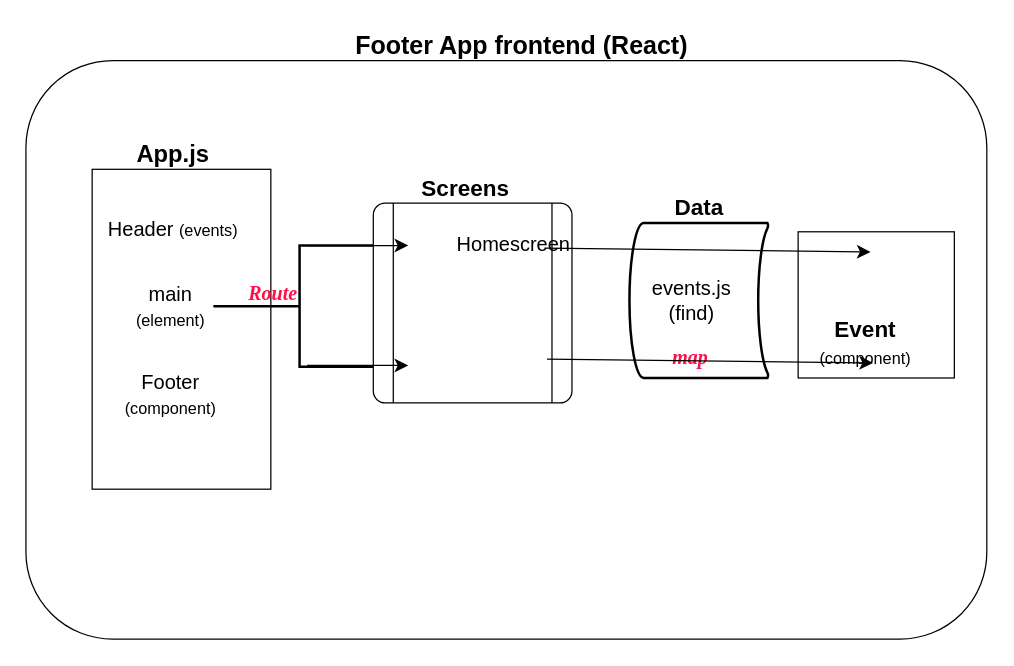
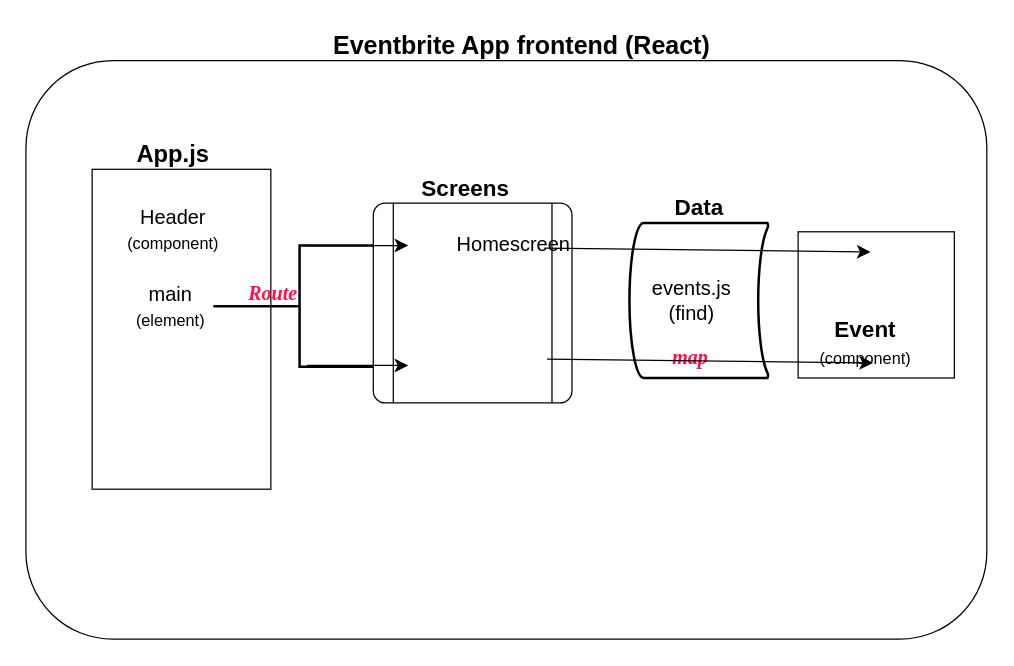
- <mxCell id="8" value="&lt;b&gt;&lt;font style=&quot;font-size: 20px;&quot;&gt;Footer App frontend (React)&lt;/font&gt;&lt;/b&gt;" style="text;strokeColor=none;fillColor=none;html=1;align=center;verticalAlign=middle;whiteSpace=wrap;rounded=0;fontSize=16;labelBackgroundColor=none;" vertex="1" parent="1"><mxGeometry x="263" y="20" width="308" height="30" as="geometry" /></mxCell>
+ <mxCell id="8" value="&lt;b&gt;&lt;font style=&quot;font-size: 20px;&quot;&gt;Eventbrite App frontend (React)&lt;/font&gt;&lt;/b&gt;" style="text;strokeColor=none;fillColor=none;html=1;align=center;verticalAlign=middle;whiteSpace=wrap;rounded=0;fontSize=16;labelBackgroundColor=none;" vertex="1" parent="1"><mxGeometry x="263" y="20" width="308" height="30" as="geometry" /></mxCell>
- <mxCell id="12" value="Header &lt;font style=&quot;font-size: 13px;&quot;&gt;(events)&lt;/font&gt;" style="text;strokeColor=none;fillColor=none;html=1;align=center;verticalAlign=middle;whiteSpace=wrap;rounded=0;fontSize=16;labelBackgroundColor=none;" vertex="1" parent="9"><mxGeometry x="2" y="59" width="126" height="30" as="geometry" /></mxCell>
+ <mxCell id="12" value="Header &lt;font style=&quot;font-size: 13px;&quot;&gt;(component)&lt;/font&gt;" style="text;strokeColor=none;fillColor=none;html=1;align=center;verticalAlign=middle;whiteSpace=wrap;rounded=0;fontSize=16;labelBackgroundColor=none;" vertex="1" parent="9"><mxGeometry x="2" y="59" width="126" height="30" as="geometry" /></mxCell>
- <mxCell id="14" value="Footer &lt;font style=&quot;font-size: 13px;&quot;&gt;(component)&lt;/font&gt;" style="text;strokeColor=none;fillColor=none;html=1;align=center;verticalAlign=middle;whiteSpace=wrap;rounded=0;fontSize=16;labelBackgroundColor=none;" vertex="1" parent="9"><mxGeometry x="3" y="191" width="120" height="30" as="geometry" /></mxCell>
